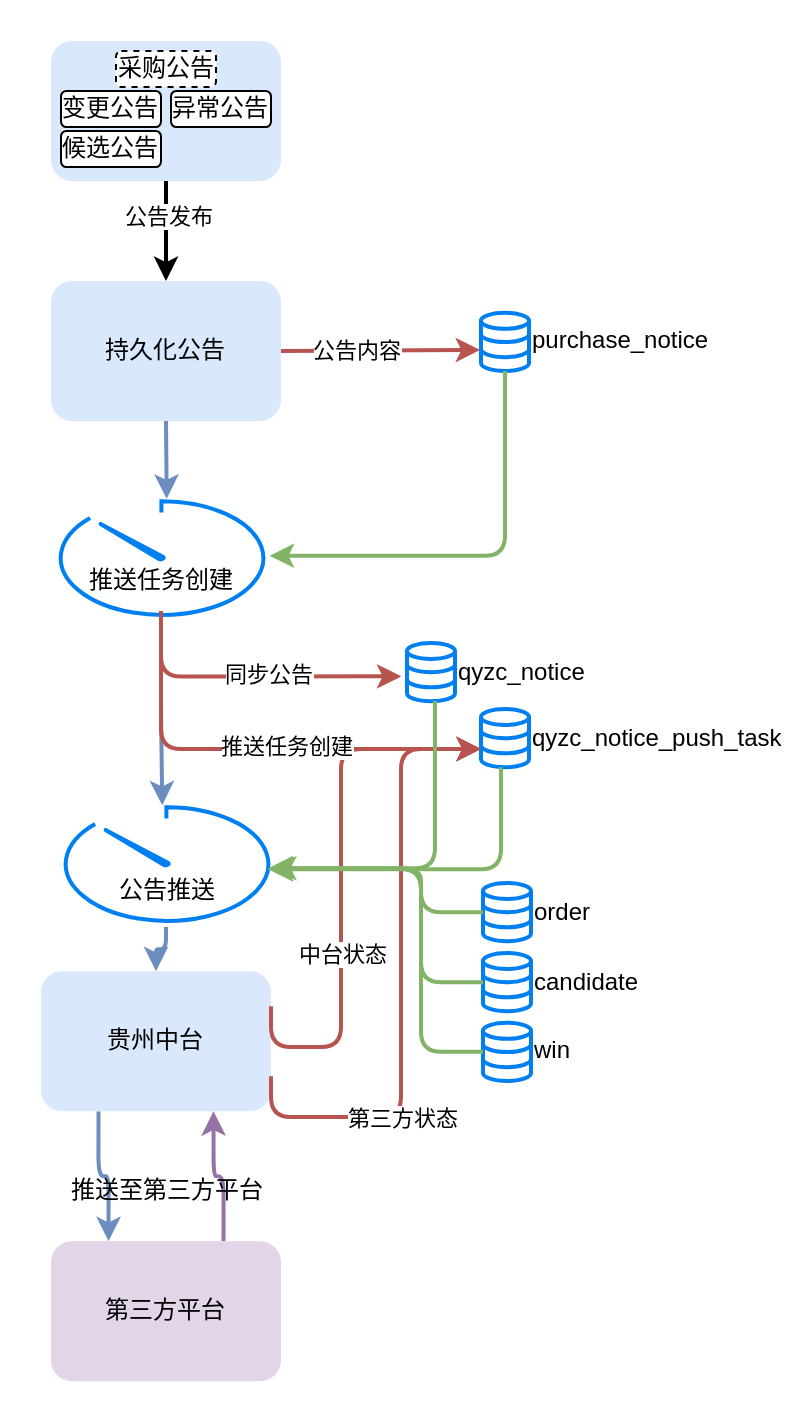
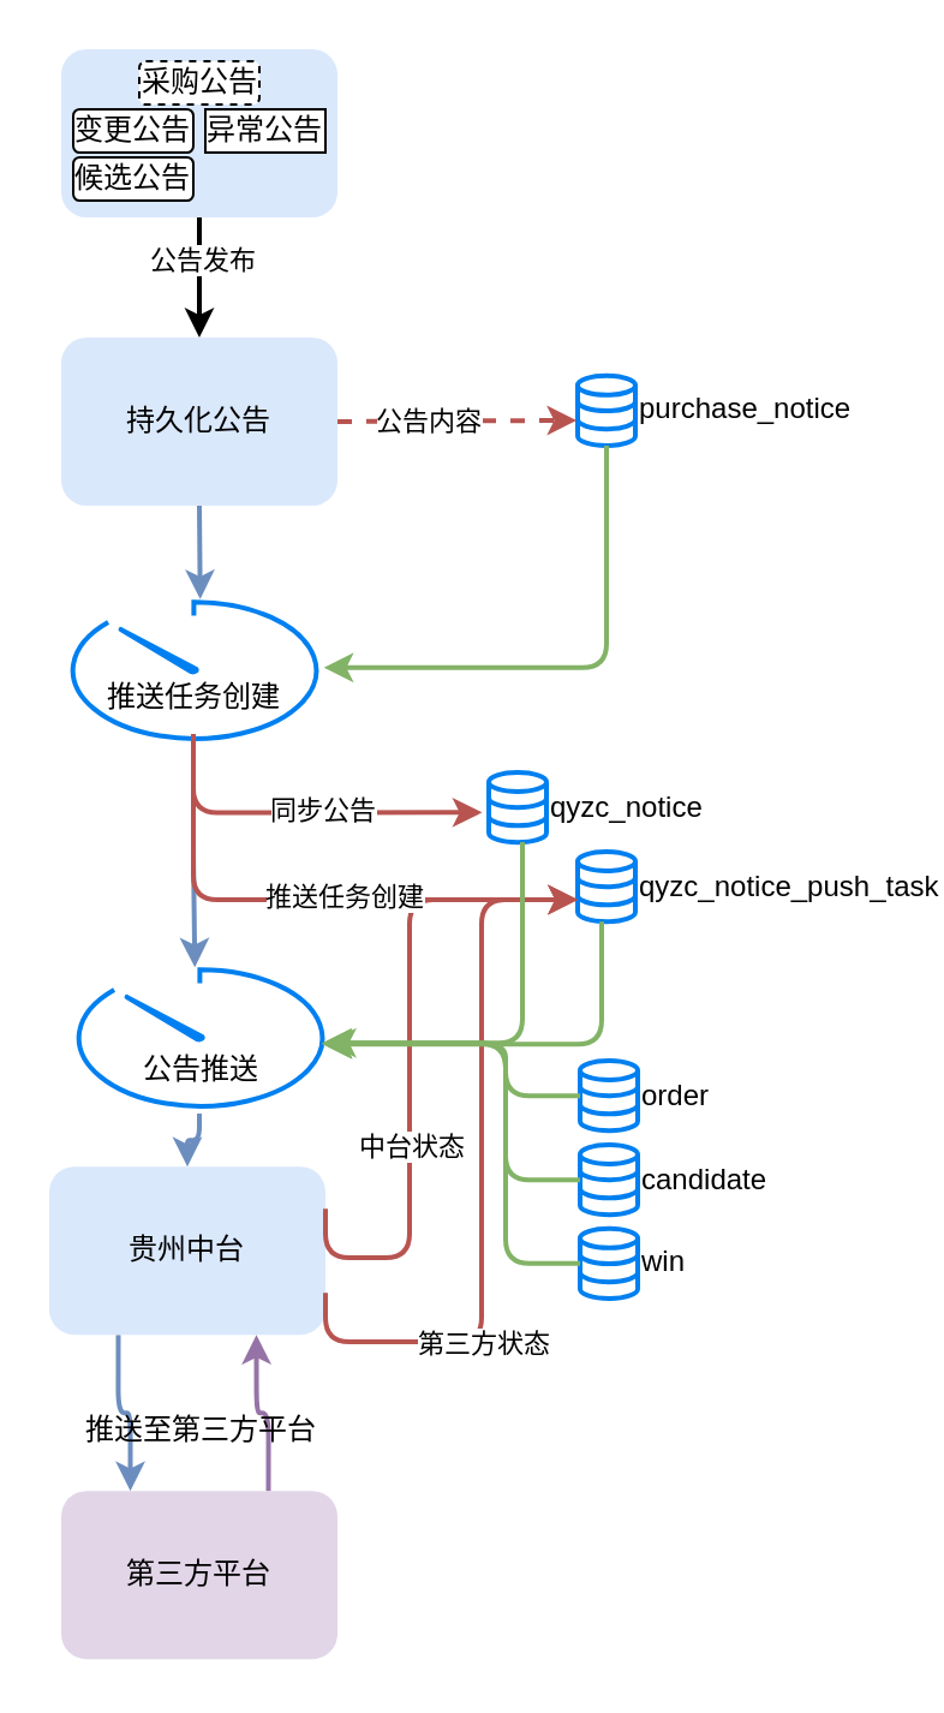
- <mxCell id="8" value="&lt;span style=&quot;color: rgb(0, 0, 0);&quot;&gt;异常公告&lt;/span&gt;" style="rounded=1;whiteSpace=wrap;html=1;fontFamily=仿宋;" vertex="1" parent="1"><mxGeometry x="85" y="45" width="50" height="18" as="geometry" /></mxCell>
+ <mxCell id="8" value="&lt;span style=&quot;color: rgb(0, 0, 0);&quot;&gt;异常公告&lt;/span&gt;" style="whiteSpace=wrap;html=1;fontFamily=仿宋;rounded=0;" vertex="1" parent="1"><mxGeometry x="85" y="45" width="50" height="18" as="geometry" /></mxCell>
- <mxCell id="11" style="edgeStyle=none;html=1;exitX=1;exitY=0.5;exitDx=0;exitDy=0;entryX=-0.018;entryY=0.638;entryDx=0;entryDy=0;entryPerimeter=0;fillColor=#f8cecc;strokeColor=#b85450;strokeWidth=2;fontFamily=仿宋;" edge="1" parent="1" source="9" target="10"><mxGeometry relative="1" as="geometry" /></mxCell>
+ <mxCell id="11" style="edgeStyle=none;html=1;exitX=1;exitY=0.5;exitDx=0;exitDy=0;entryX=-0.018;entryY=0.638;entryDx=0;entryDy=0;entryPerimeter=0;fillColor=#f8cecc;strokeColor=#b85450;strokeWidth=2;fontFamily=仿宋;dashed=1;" edge="1" parent="1" source="9" target="10"><mxGeometry relative="1" as="geometry" /></mxCell>
